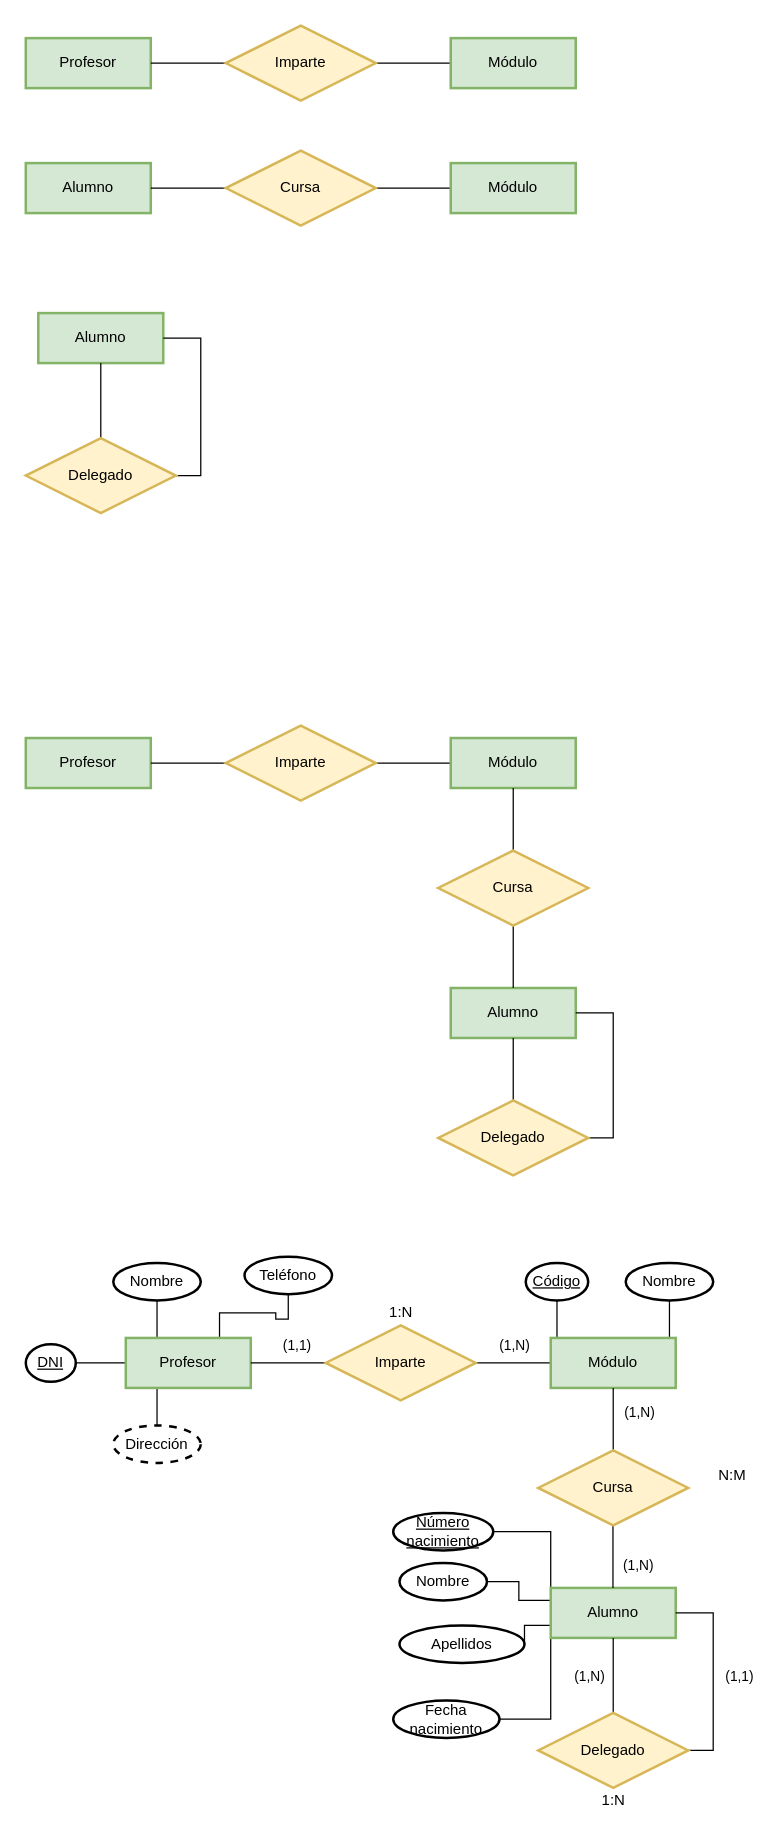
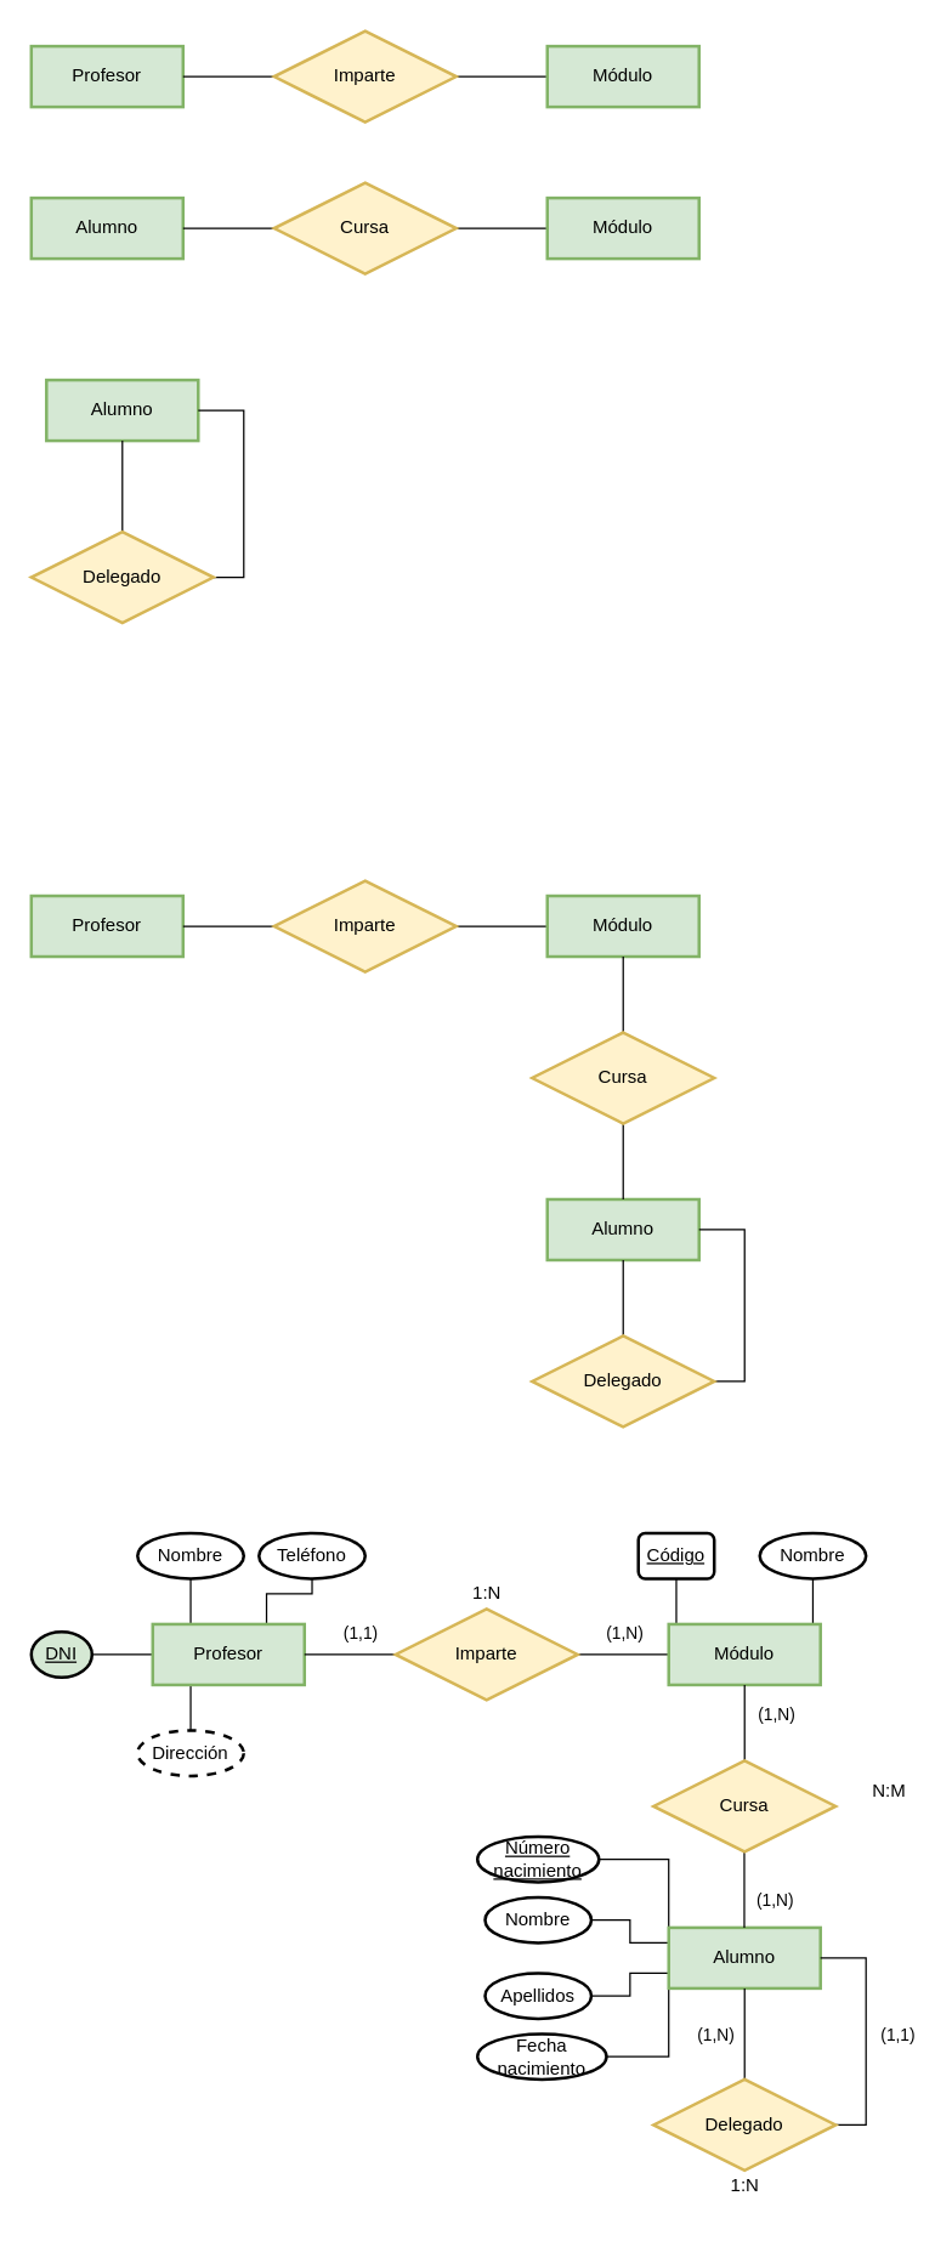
- <mxCell id="59" value="Teléfono" style="ellipse;whiteSpace=wrap;html=1;align=center;strokeWidth=2;" vertex="1" parent="1"><mxGeometry x="195" y="1005" width="70" height="30" as="geometry" /></mxCell>
+ <mxCell id="59" value="Teléfono" style="ellipse;whiteSpace=wrap;html=1;align=center;strokeWidth=2;" vertex="1" parent="1"><mxGeometry x="170" y="1010" width="70" height="30" as="geometry" /></mxCell>
- <mxCell id="60" value="Código" style="ellipse;whiteSpace=wrap;html=1;align=center;fontStyle=4;strokeWidth=2;" vertex="1" parent="1"><mxGeometry x="420" y="1010" width="50" height="30" as="geometry" /></mxCell>
+ <mxCell id="60" value="Código" style="whiteSpace=wrap;html=1;align=center;fontStyle=4;strokeWidth=2;rounded=1;" vertex="1" parent="1"><mxGeometry x="420" y="1010" width="50" height="30" as="geometry" /></mxCell>
- <mxCell id="56" value="DNI" style="ellipse;whiteSpace=wrap;html=1;align=center;fontStyle=4;strokeWidth=2;" vertex="1" parent="1"><mxGeometry x="20" y="1075" width="40" height="30" as="geometry" /></mxCell>
+ <mxCell id="56" value="DNI" style="ellipse;whiteSpace=wrap;html=1;align=center;fontStyle=4;strokeWidth=2;fillColor=#d5e8d4;" vertex="1" parent="1"><mxGeometry x="20" y="1075" width="40" height="30" as="geometry" /></mxCell>
- <mxCell id="67" value="Apellidos" style="ellipse;whiteSpace=wrap;html=1;align=center;strokeWidth=2;" vertex="1" parent="1"><mxGeometry x="319" y="1300" width="100" height="30" as="geometry" /></mxCell>
+ <mxCell id="67" value="Apellidos" style="ellipse;whiteSpace=wrap;html=1;align=center;strokeWidth=2;" vertex="1" parent="1"><mxGeometry x="319" y="1300" width="70" height="30" as="geometry" /></mxCell>
- <mxCell id="68" value="Fecha nacimiento" style="ellipse;whiteSpace=wrap;html=1;align=center;strokeWidth=2;" vertex="1" parent="1"><mxGeometry x="314" y="1360" width="85" height="30" as="geometry" /></mxCell>
+ <mxCell id="68" value="Fecha nacimiento" style="ellipse;whiteSpace=wrap;html=1;align=center;strokeWidth=2;" vertex="1" parent="1"><mxGeometry x="314" y="1340" width="85" height="30" as="geometry" /></mxCell>
